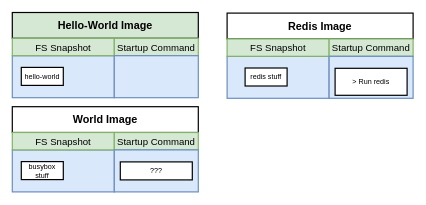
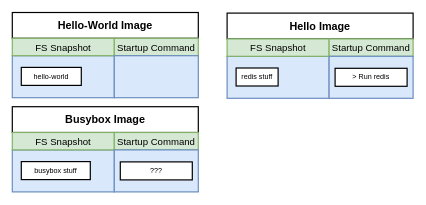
- <mxCell id="3" value="Hello-World Image" style="rounded=0;whiteSpace=wrap;html=1;strokeWidth=2;fontSize=18;align=center;fillColor=#d5e8d4;strokeColor=#000000;fontStyle=1;" parent="1" vertex="1"><mxGeometry x="20" y="20" width="310" height="43" as="geometry" /></mxCell>
+ <mxCell id="3" value="Hello-World Image" style="rounded=0;whiteSpace=wrap;html=1;strokeWidth=2;fontSize=18;align=center;fillColor=#ffffff;strokeColor=#000000;fontStyle=1" parent="1" vertex="1"><mxGeometry x="20" y="20" width="310" height="43" as="geometry" /></mxCell>
- <mxCell id="16" value="Redis Image" style="rounded=0;whiteSpace=wrap;html=1;strokeWidth=2;fontSize=18;align=center;fillColor=#ffffff;strokeColor=#000000;fontStyle=1" parent="1" vertex="1"><mxGeometry x="378" y="21" width="310" height="43" as="geometry" /></mxCell>
+ <mxCell id="16" value="Hello Image" style="rounded=0;whiteSpace=wrap;html=1;strokeWidth=2;fontSize=18;align=center;fillColor=#ffffff;strokeColor=#000000;fontStyle=1" parent="1" vertex="1"><mxGeometry x="378" y="21" width="310" height="43" as="geometry" /></mxCell>
- <mxCell id="4" value="hello-world" style="rounded=0;whiteSpace=wrap;html=1;strokeWidth=2;fontSize=12;align=center;" parent="1" vertex="1"><mxGeometry x="35" y="111.5" width="70" height="30" as="geometry" /></mxCell>
+ <mxCell id="4" value="hello-world" style="rounded=0;whiteSpace=wrap;html=1;strokeWidth=2;fontSize=12;align=center;" parent="1" vertex="1"><mxGeometry x="35" y="111.5" width="100" height="30" as="geometry" /></mxCell>
- <mxCell id="17" value="redis stuff" style="rounded=0;whiteSpace=wrap;html=1;strokeWidth=2;fontSize=12;align=center;" parent="1" vertex="1"><mxGeometry x="408" y="112.5" width="70" height="30" as="geometry" /></mxCell>
+ <mxCell id="17" value="redis stuff" style="rounded=0;whiteSpace=wrap;html=1;strokeWidth=2;fontSize=12;align=center;" parent="1" vertex="1"><mxGeometry x="393" y="112.5" width="70" height="30" as="geometry" /></mxCell>
- <mxCell id="21" value="&amp;gt; Run redis" style="rounded=0;whiteSpace=wrap;html=1;strokeWidth=2;fontSize=12;align=center;" parent="1" vertex="1"><mxGeometry x="558" y="113" width="120" height="45" as="geometry" /></mxCell>
+ <mxCell id="21" value="&amp;gt; Run redis" style="rounded=0;whiteSpace=wrap;html=1;strokeWidth=2;fontSize=12;align=center;" parent="1" vertex="1"><mxGeometry x="558" y="113" width="120" height="30" as="geometry" /></mxCell>
- <mxCell id="9" value="World Image" style="rounded=0;whiteSpace=wrap;html=1;strokeWidth=2;fontSize=18;align=center;fillColor=#ffffff;strokeColor=#000000;fontStyle=1" parent="1" vertex="1"><mxGeometry x="20" y="177" width="310" height="43" as="geometry" /></mxCell>
+ <mxCell id="9" value="Busybox Image" style="rounded=0;whiteSpace=wrap;html=1;strokeWidth=2;fontSize=18;align=center;fillColor=#ffffff;strokeColor=#000000;fontStyle=1" parent="1" vertex="1"><mxGeometry x="20" y="177" width="310" height="43" as="geometry" /></mxCell>
- <mxCell id="10" value="busybox stuff" style="rounded=0;whiteSpace=wrap;html=1;strokeWidth=2;fontSize=12;align=center;" parent="1" vertex="1"><mxGeometry x="35" y="268.5" width="70" height="30" as="geometry" /></mxCell>
+ <mxCell id="10" value="busybox stuff" style="rounded=0;whiteSpace=wrap;html=1;strokeWidth=2;fontSize=12;align=center;" parent="1" vertex="1"><mxGeometry x="35" y="268.5" width="115" height="30" as="geometry" /></mxCell>
